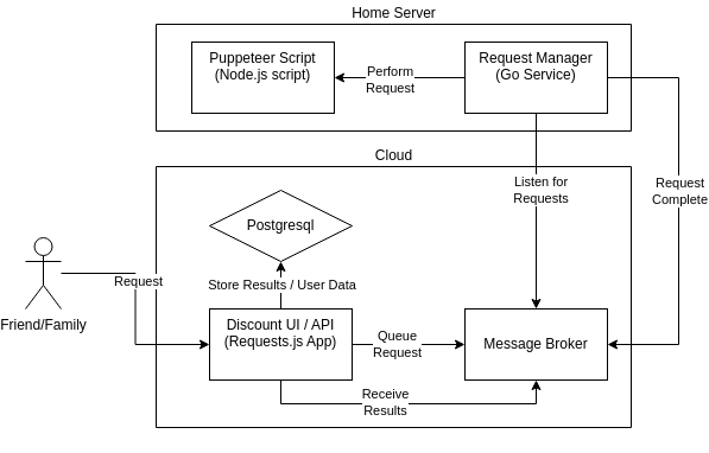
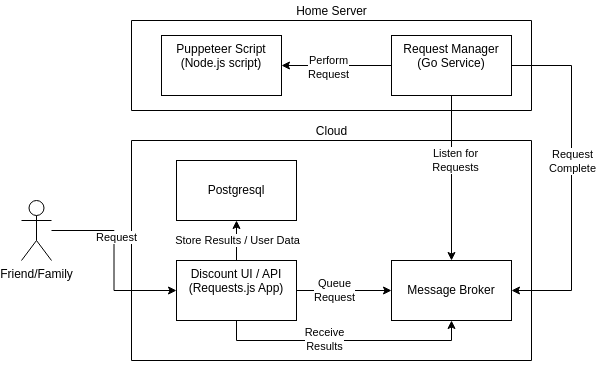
- <mxCell id="23" value="Postgresql" style="rhombus;whiteSpace=wrap;html=1;" vertex="1" parent="1"><mxGeometry x="175" y="160" width="120" height="60" as="geometry" /></mxCell>
+ <mxCell id="23" value="Postgresql" style="rounded=0;whiteSpace=wrap;html=1;" vertex="1" parent="1"><mxGeometry x="175" y="160" width="120" height="60" as="geometry" /></mxCell>
